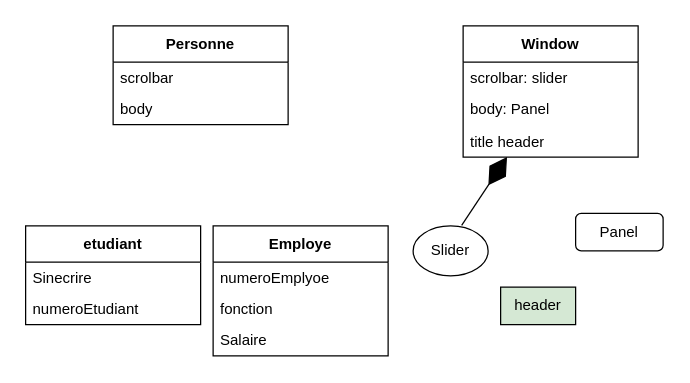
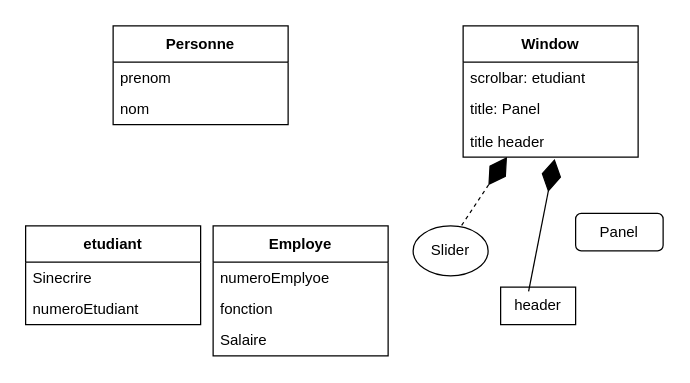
- <mxCell id="10" value="scrolbar" style="text;html=1;strokeColor=none;fillColor=none;align=left;verticalAlign=middle;spacingLeft=4;spacingRight=4;overflow=hidden;rotatable=0;points=[[0,0.5],[1,0.5]];portConstraint=eastwest;whiteSpace=wrap;" vertex="1" parent="9"><mxGeometry y="29" width="140" height="25" as="geometry" /></mxCell>
+ <mxCell id="10" value="prenom" style="text;html=1;strokeColor=none;fillColor=none;align=left;verticalAlign=middle;spacingLeft=4;spacingRight=4;overflow=hidden;rotatable=0;points=[[0,0.5],[1,0.5]];portConstraint=eastwest;whiteSpace=wrap;" vertex="1" parent="9"><mxGeometry y="29" width="140" height="25" as="geometry" /></mxCell>
- <mxCell id="13" value="scrolbar: slider" style="text;html=1;strokeColor=none;fillColor=none;align=left;verticalAlign=middle;spacingLeft=4;spacingRight=4;overflow=hidden;rotatable=0;points=[[0,0.5],[1,0.5]];portConstraint=eastwest;whiteSpace=wrap;" vertex="1" parent="12"><mxGeometry y="29" width="140" height="25" as="geometry" /></mxCell>
+ <mxCell id="13" value="scrolbar: etudiant" style="text;html=1;strokeColor=none;fillColor=none;align=left;verticalAlign=middle;spacingLeft=4;spacingRight=4;overflow=hidden;rotatable=0;points=[[0,0.5],[1,0.5]];portConstraint=eastwest;whiteSpace=wrap;" vertex="1" parent="12"><mxGeometry y="29" width="140" height="25" as="geometry" /></mxCell>
- <mxCell id="11" value="body" style="text;html=1;strokeColor=none;fillColor=none;align=left;verticalAlign=middle;spacingLeft=4;spacingRight=4;overflow=hidden;rotatable=0;points=[[0,0.5],[1,0.5]];portConstraint=eastwest;whiteSpace=wrap;" vertex="1" parent="9"><mxGeometry y="54" width="140" height="25" as="geometry" /></mxCell>
+ <mxCell id="11" value="nom" style="text;html=1;strokeColor=none;fillColor=none;align=left;verticalAlign=middle;spacingLeft=4;spacingRight=4;overflow=hidden;rotatable=0;points=[[0,0.5],[1,0.5]];portConstraint=eastwest;whiteSpace=wrap;" vertex="1" parent="9"><mxGeometry y="54" width="140" height="25" as="geometry" /></mxCell>
- <mxCell id="14" value="body: Panel" style="text;html=1;strokeColor=none;fillColor=none;align=left;verticalAlign=middle;spacingLeft=4;spacingRight=4;overflow=hidden;rotatable=0;points=[[0,0.5],[1,0.5]];portConstraint=eastwest;whiteSpace=wrap;" vertex="1" parent="12"><mxGeometry y="54" width="140" height="26" as="geometry" /></mxCell>
+ <mxCell id="14" value="title: Panel" style="text;html=1;strokeColor=none;fillColor=none;align=left;verticalAlign=middle;spacingLeft=4;spacingRight=4;overflow=hidden;rotatable=0;points=[[0,0.5],[1,0.5]];portConstraint=eastwest;whiteSpace=wrap;" vertex="1" parent="12"><mxGeometry y="54" width="140" height="26" as="geometry" /></mxCell>
- <mxCell id="19" value="" style="endArrow=diamondThin;endFill=1;endSize=24;html=1;rounded=0;exitX=0.647;exitY=-0.01;exitDx=0;exitDy=0;exitPerimeter=0;" edge="1" parent="1" source="16" target="12"><mxGeometry width="160" relative="1" as="geometry"><mxPoint x="180" y="190" as="sourcePoint" /><mxPoint x="340" y="190" as="targetPoint" /></mxGeometry></mxCell>
+ <mxCell id="19" value="" style="endArrow=diamondThin;endFill=1;endSize=24;html=1;rounded=0;exitX=0.647;exitY=-0.01;exitDx=0;exitDy=0;exitPerimeter=0;dashed=1;" edge="1" parent="1" source="16" target="12"><mxGeometry width="160" relative="1" as="geometry"><mxPoint x="180" y="190" as="sourcePoint" /><mxPoint x="340" y="190" as="targetPoint" /></mxGeometry></mxCell>
+ <mxCell id="20" value="" style="endArrow=diamondThin;endFill=1;endSize=24;html=1;rounded=0;exitX=0.373;exitY=0.113;exitDx=0;exitDy=0;exitPerimeter=0;entryX=0.523;entryY=1.056;entryDx=0;entryDy=0;entryPerimeter=0;" edge="1" parent="1" source="17" target="15"><mxGeometry width="160" relative="1" as="geometry"><mxPoint x="435" y="279" as="sourcePoint" /><mxPoint x="445" y="80" as="targetPoint" /></mxGeometry></mxCell>
- <mxCell id="17" value="header" style="html=1;whiteSpace=wrap;fillColor=#d5e8d4;" vertex="1" parent="1"><mxGeometry x="400" y="229" width="60" height="30" as="geometry" /></mxCell>
+ <mxCell id="17" value="header" style="html=1;whiteSpace=wrap;" vertex="1" parent="1"><mxGeometry x="400" y="229" width="60" height="30" as="geometry" /></mxCell>
